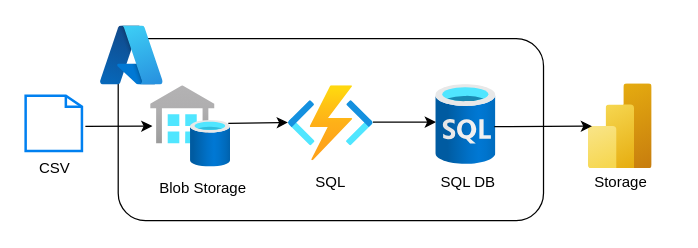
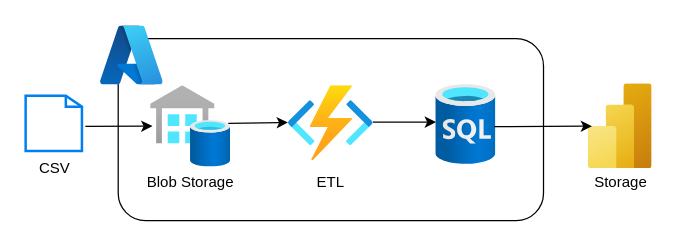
- <mxCell id="15" value="SQL DB" style="text;html=1;strokeColor=none;fillColor=none;align=center;verticalAlign=middle;whiteSpace=wrap;overflow=hidden;" vertex="1" parent="1"><mxGeometry x="334" y="134.5" width="80" height="20" as="geometry" /></mxCell>
- <mxCell id="14" value="SQL" style="text;html=1;strokeColor=none;fillColor=none;align=center;verticalAlign=middle;whiteSpace=wrap;overflow=hidden;" vertex="1" parent="1"><mxGeometry x="224" y="134.5" width="80" height="20" as="geometry" /></mxCell>
+ <mxCell id="14" value="ETL" style="text;html=1;strokeColor=none;fillColor=none;align=center;verticalAlign=middle;whiteSpace=wrap;overflow=hidden;" vertex="1" parent="1"><mxGeometry x="224" y="134.5" width="80" height="20" as="geometry" /></mxCell>
- <mxCell id="13" value="Blob Storage" style="text;html=1;strokeColor=none;fillColor=none;align=center;verticalAlign=middle;whiteSpace=wrap;overflow=hidden;" vertex="1" parent="1"><mxGeometry x="122" y="139.5" width="80" height="20" as="geometry" /></mxCell>
+ <mxCell id="13" value="Blob Storage" style="text;html=1;strokeColor=none;fillColor=none;align=center;verticalAlign=middle;whiteSpace=wrap;overflow=hidden;" vertex="1" parent="1"><mxGeometry x="112" y="134.5" width="80" height="20" as="geometry" /></mxCell>
